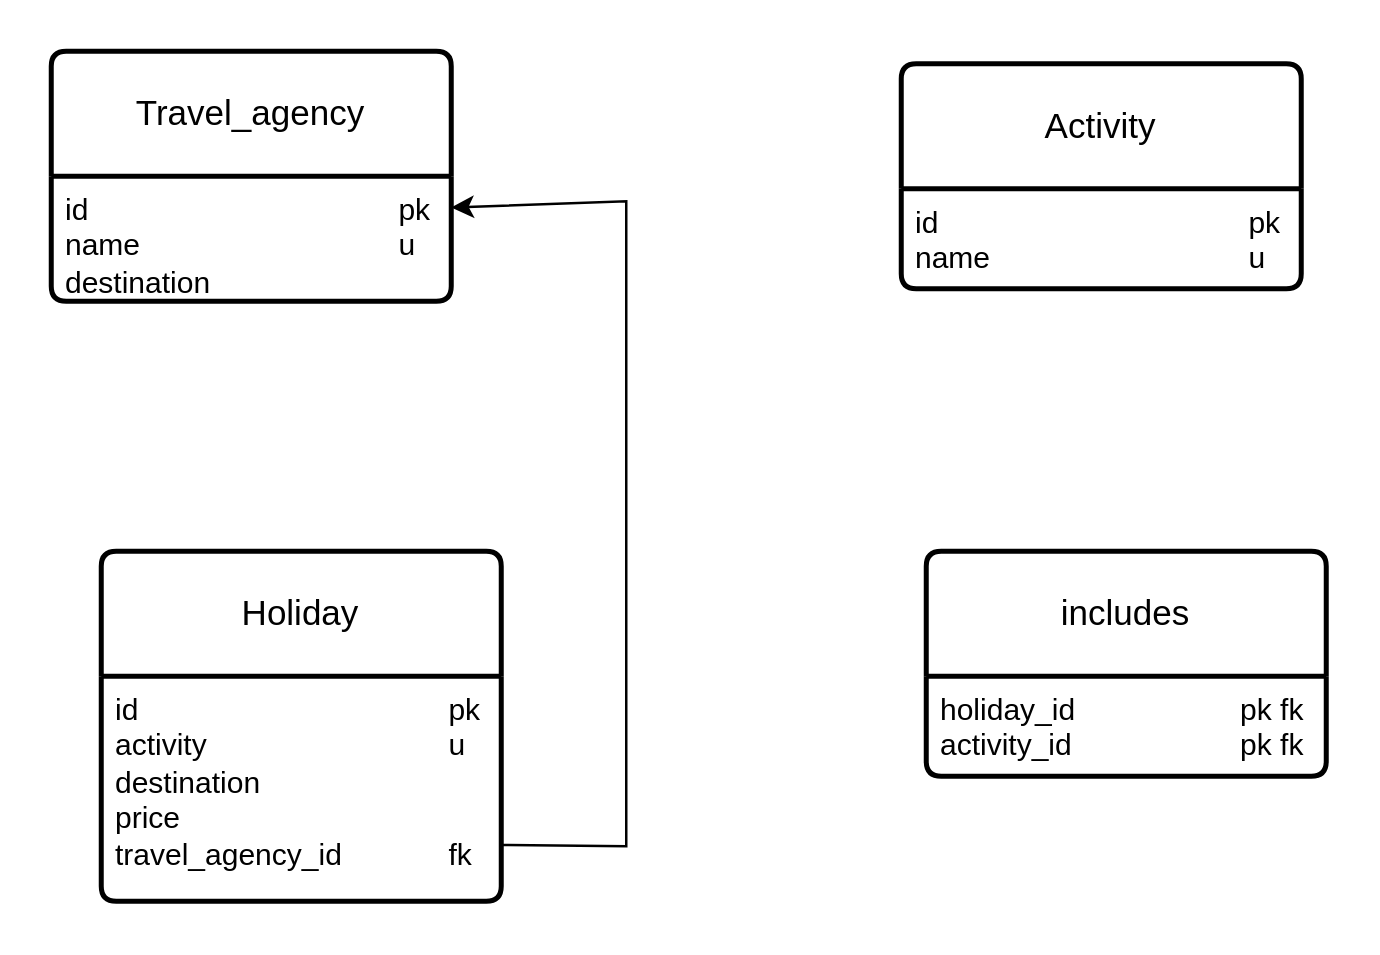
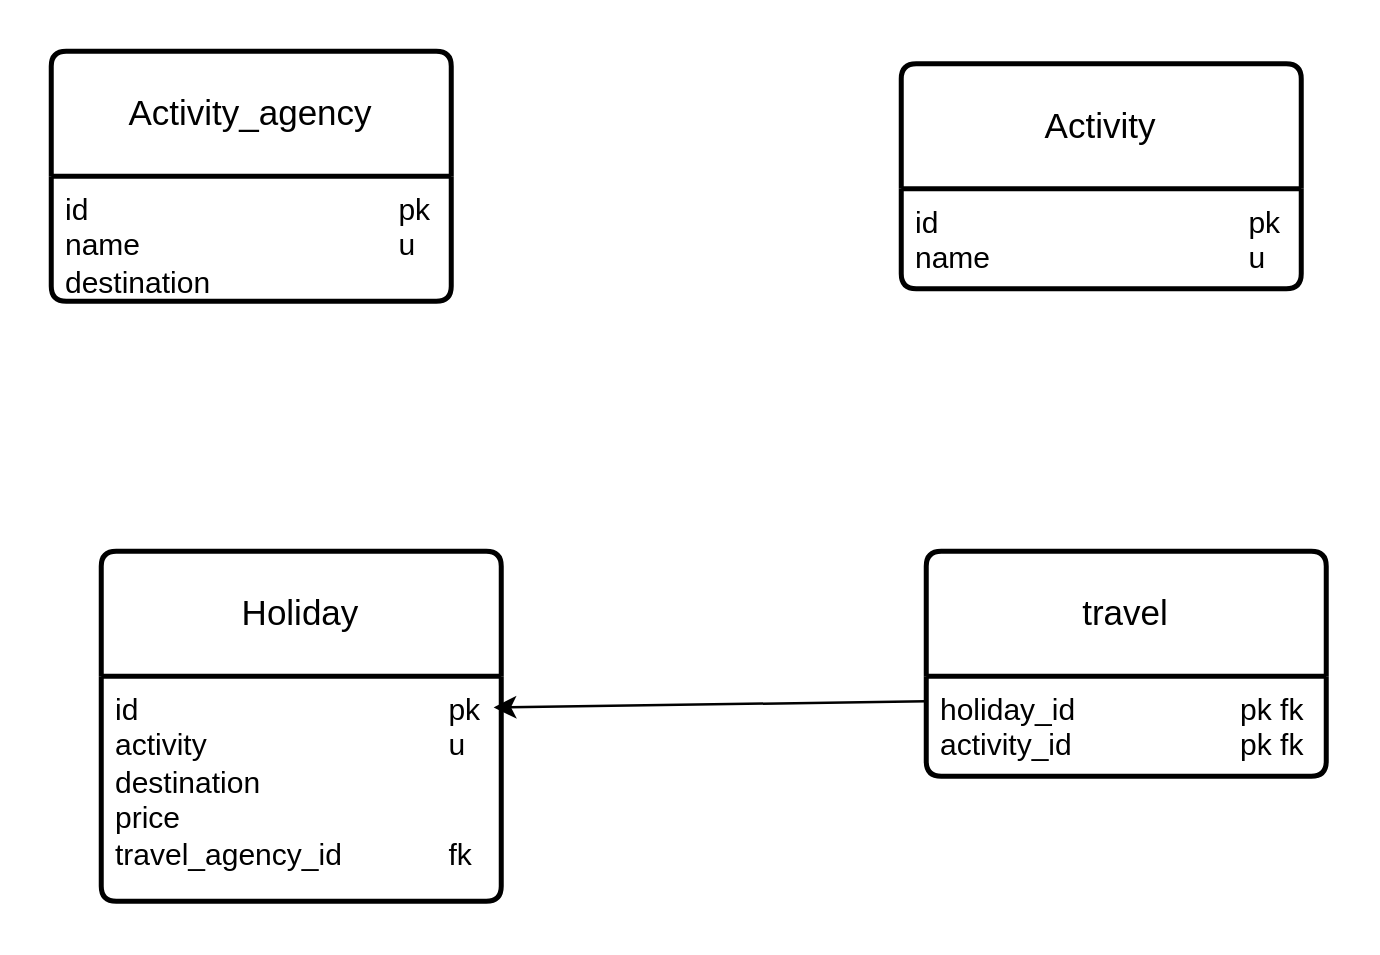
- <mxCell id="2" value="Travel_agency" style="swimlane;childLayout=stackLayout;horizontal=1;startSize=50;horizontalStack=0;rounded=1;fontSize=14;fontStyle=0;strokeWidth=2;resizeParent=0;resizeLast=1;shadow=0;dashed=0;align=center;arcSize=4;whiteSpace=wrap;html=1;" vertex="1" parent="1"><mxGeometry x="20" y="20" width="160" height="100" as="geometry" /></mxCell>
+ <mxCell id="2" value="Activity_agency" style="swimlane;childLayout=stackLayout;horizontal=1;startSize=50;horizontalStack=0;rounded=1;fontSize=14;fontStyle=0;strokeWidth=2;resizeParent=0;resizeLast=1;shadow=0;dashed=0;align=center;arcSize=4;whiteSpace=wrap;html=1;" vertex="1" parent="1"><mxGeometry x="20" y="20" width="160" height="100" as="geometry" /></mxCell>
- <mxCell id="12" style="edgeStyle=none;rounded=0;orthogonalLoop=1;jettySize=auto;html=1;exitX=1;exitY=0.75;exitDx=0;exitDy=0;entryX=1;entryY=0.25;entryDx=0;entryDy=0;" edge="1" parent="1" source="9" target="3"><mxGeometry relative="1" as="geometry"><Array as="points"><mxPoint x="250" y="338" /><mxPoint x="250" y="80" /></Array></mxGeometry></mxCell>
- <mxCell id="5" value="includes" style="swimlane;childLayout=stackLayout;horizontal=1;startSize=50;horizontalStack=0;rounded=1;fontSize=14;fontStyle=0;strokeWidth=2;resizeParent=0;resizeLast=1;shadow=0;dashed=0;align=center;arcSize=4;whiteSpace=wrap;html=1;" vertex="1" parent="1"><mxGeometry x="370" y="220" width="160" height="90" as="geometry" /></mxCell>
+ <mxCell id="5" value="travel" style="swimlane;childLayout=stackLayout;horizontal=1;startSize=50;horizontalStack=0;rounded=1;fontSize=14;fontStyle=0;strokeWidth=2;resizeParent=0;resizeLast=1;shadow=0;dashed=0;align=center;arcSize=4;whiteSpace=wrap;html=1;" vertex="1" parent="1"><mxGeometry x="370" y="220" width="160" height="90" as="geometry" /></mxCell>
+ <mxCell id="13" style="edgeStyle=none;rounded=0;orthogonalLoop=1;jettySize=auto;html=1;exitX=0;exitY=0.25;exitDx=0;exitDy=0;entryX=0.981;entryY=0.139;entryDx=0;entryDy=0;entryPerimeter=0;" edge="1" parent="1" source="6" target="9"><mxGeometry relative="1" as="geometry" /></mxCell>
